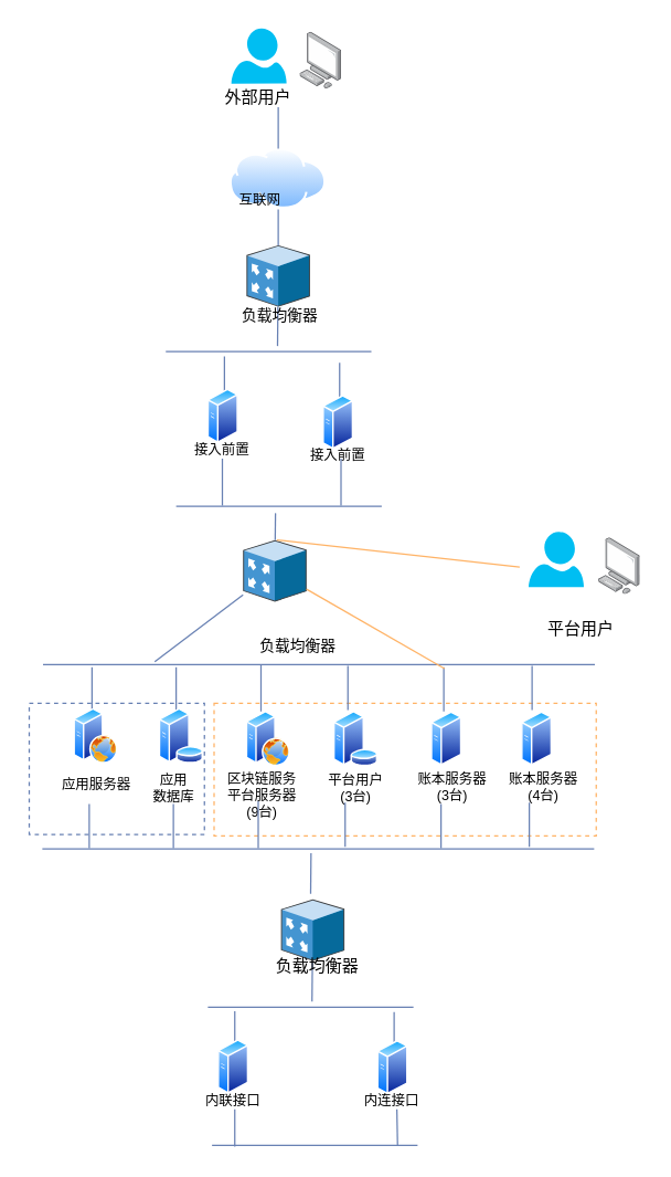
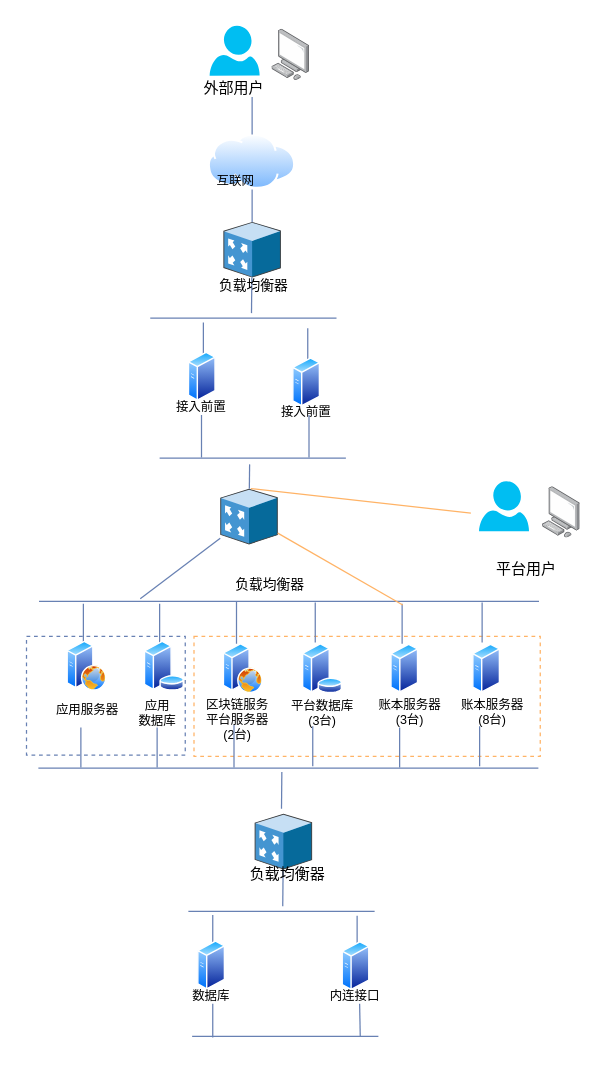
- <mxCell id="24" value="账本服务器&lt;br style=&quot;font-size: 10px;&quot;&gt;(4台)" style="text;html=1;resizable=0;points=[];autosize=1;align=center;verticalAlign=top;spacingTop=-4;fontSize=10;" vertex="1" parent="1"><mxGeometry x="362.5" y="554.5" width="60" height="20" as="geometry" /></mxCell>
+ <mxCell id="24" value="账本服务器&lt;br style=&quot;font-size: 10px;&quot;&gt;(8台)" style="text;html=1;resizable=0;points=[];autosize=1;align=center;verticalAlign=top;spacingTop=-4;fontSize=10;" vertex="1" parent="1"><mxGeometry x="362.5" y="554.5" width="60" height="20" as="geometry" /></mxCell>
- <mxCell id="18" value="平台用户&lt;br style=&quot;font-size: 10px;&quot;&gt;(3台)" style="text;html=1;resizable=0;points=[];autosize=1;align=center;verticalAlign=top;spacingTop=-4;fontSize=10;" vertex="1" parent="1"><mxGeometry x="227" y="555.5" width="60" height="20" as="geometry" /></mxCell>
+ <mxCell id="18" value="平台数据库&lt;br style=&quot;font-size: 10px;&quot;&gt;(3台)" style="text;html=1;resizable=0;points=[];autosize=1;align=center;verticalAlign=top;spacingTop=-4;fontSize=10;" vertex="1" parent="1"><mxGeometry x="227" y="555.5" width="60" height="20" as="geometry" /></mxCell>
- <mxCell id="16" value="区块链服务&lt;br style=&quot;font-size: 10px;&quot;&gt;平台服务器&lt;br style=&quot;font-size: 10px;&quot;&gt;(9台)" style="text;html=1;resizable=0;points=[];autosize=1;align=center;verticalAlign=top;spacingTop=-4;fontSize=10;" vertex="1" parent="1"><mxGeometry x="154" y="554.5" width="70" height="30" as="geometry" /></mxCell>
+ <mxCell id="16" value="区块链服务&lt;br style=&quot;font-size: 10px;&quot;&gt;平台服务器&lt;br style=&quot;font-size: 10px;&quot;&gt;(2台)" style="text;html=1;resizable=0;points=[];autosize=1;align=center;verticalAlign=top;spacingTop=-4;fontSize=10;" vertex="1" parent="1"><mxGeometry x="154" y="554.5" width="70" height="30" as="geometry" /></mxCell>
- <mxCell id="61" value="内联接口" style="text;html=1;resizable=0;points=[];autosize=1;align=center;verticalAlign=top;spacingTop=-4;fontSize=10;" vertex="1" parent="1"><mxGeometry x="138.5" y="787.5" width="58" height="12" as="geometry" /></mxCell>
+ <mxCell id="61" value="数据库" style="text;html=1;resizable=0;points=[];autosize=1;align=center;verticalAlign=top;spacingTop=-4;fontSize=10;" vertex="1" parent="1"><mxGeometry x="138.5" y="787.5" width="58" height="12" as="geometry" /></mxCell>
